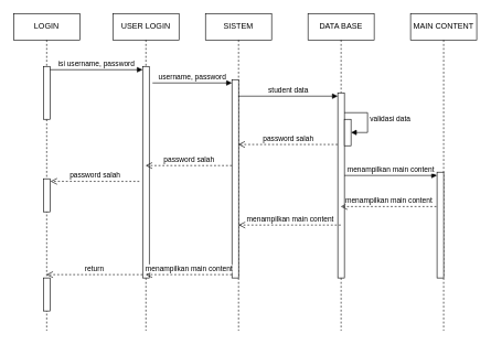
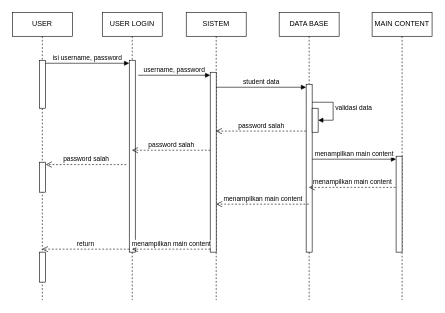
- <mxCell id="2" value="LOGIN" style="shape=umlLifeline;perimeter=lifelinePerimeter;whiteSpace=wrap;html=1;container=0;dropTarget=0;collapsible=0;recursiveResize=0;outlineConnect=0;portConstraint=eastwest;newEdgeStyle={&quot;edgeStyle&quot;:&quot;elbowEdgeStyle&quot;,&quot;elbow&quot;:&quot;vertical&quot;,&quot;curved&quot;:0,&quot;rounded&quot;:0};" parent="1" vertex="1"><mxGeometry x="20" y="20" width="100" height="480" as="geometry" /></mxCell>
+ <mxCell id="2" value="USER" style="shape=umlLifeline;perimeter=lifelinePerimeter;whiteSpace=wrap;html=1;container=0;dropTarget=0;collapsible=0;recursiveResize=0;outlineConnect=0;portConstraint=eastwest;newEdgeStyle={&quot;edgeStyle&quot;:&quot;elbowEdgeStyle&quot;,&quot;elbow&quot;:&quot;vertical&quot;,&quot;curved&quot;:0,&quot;rounded&quot;:0};" parent="1" vertex="1"><mxGeometry x="20" y="20" width="100" height="480" as="geometry" /></mxCell>
